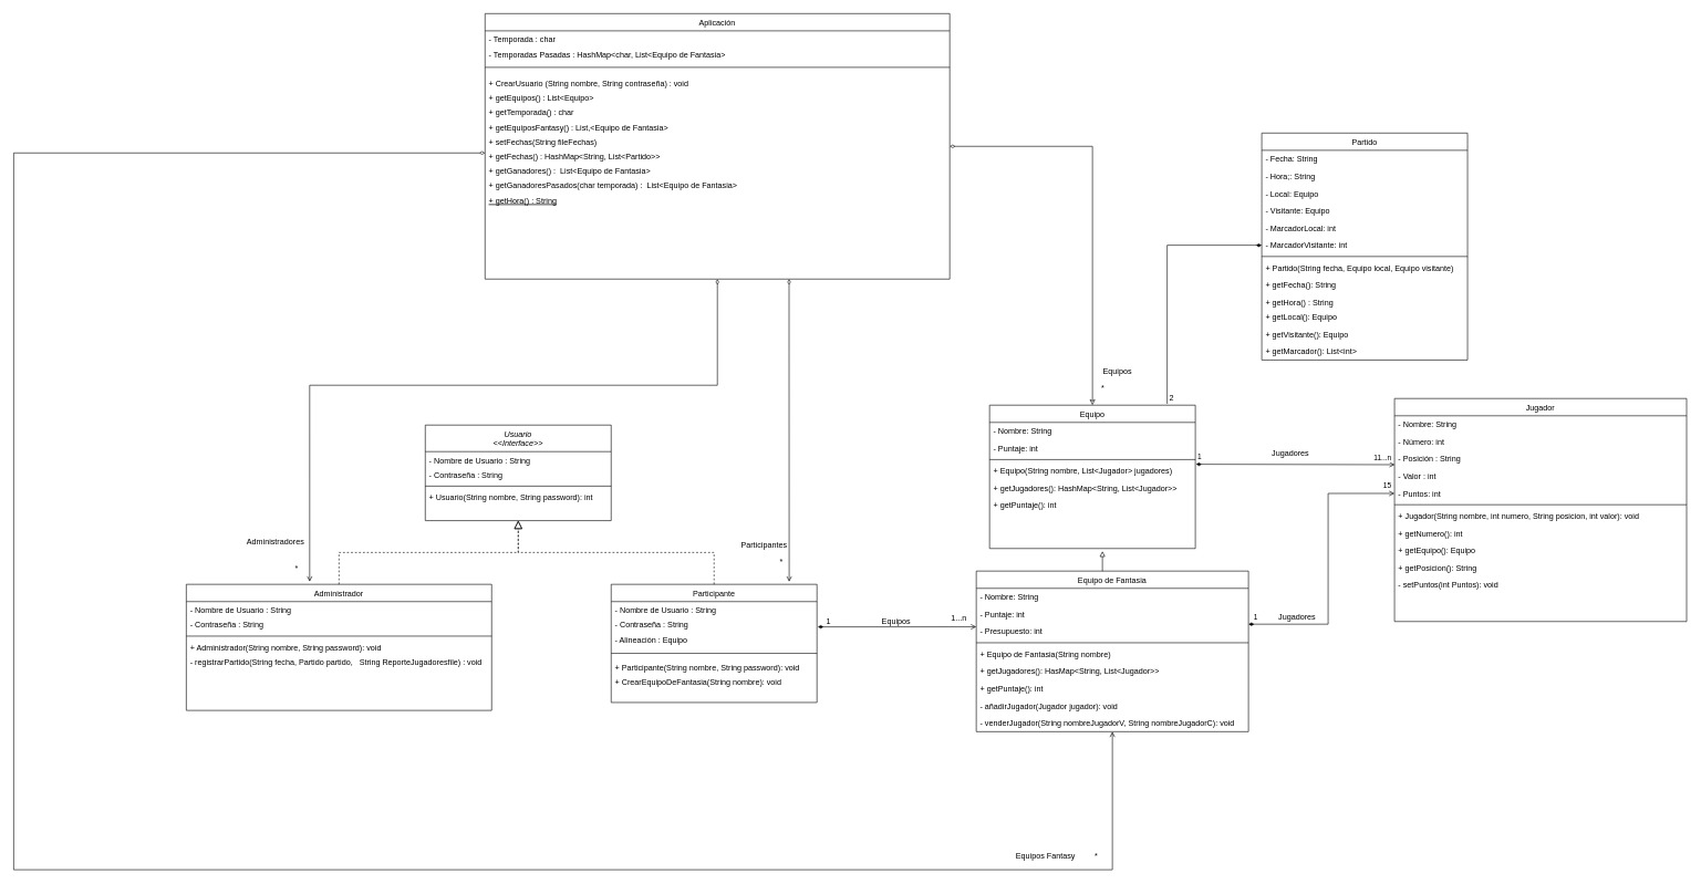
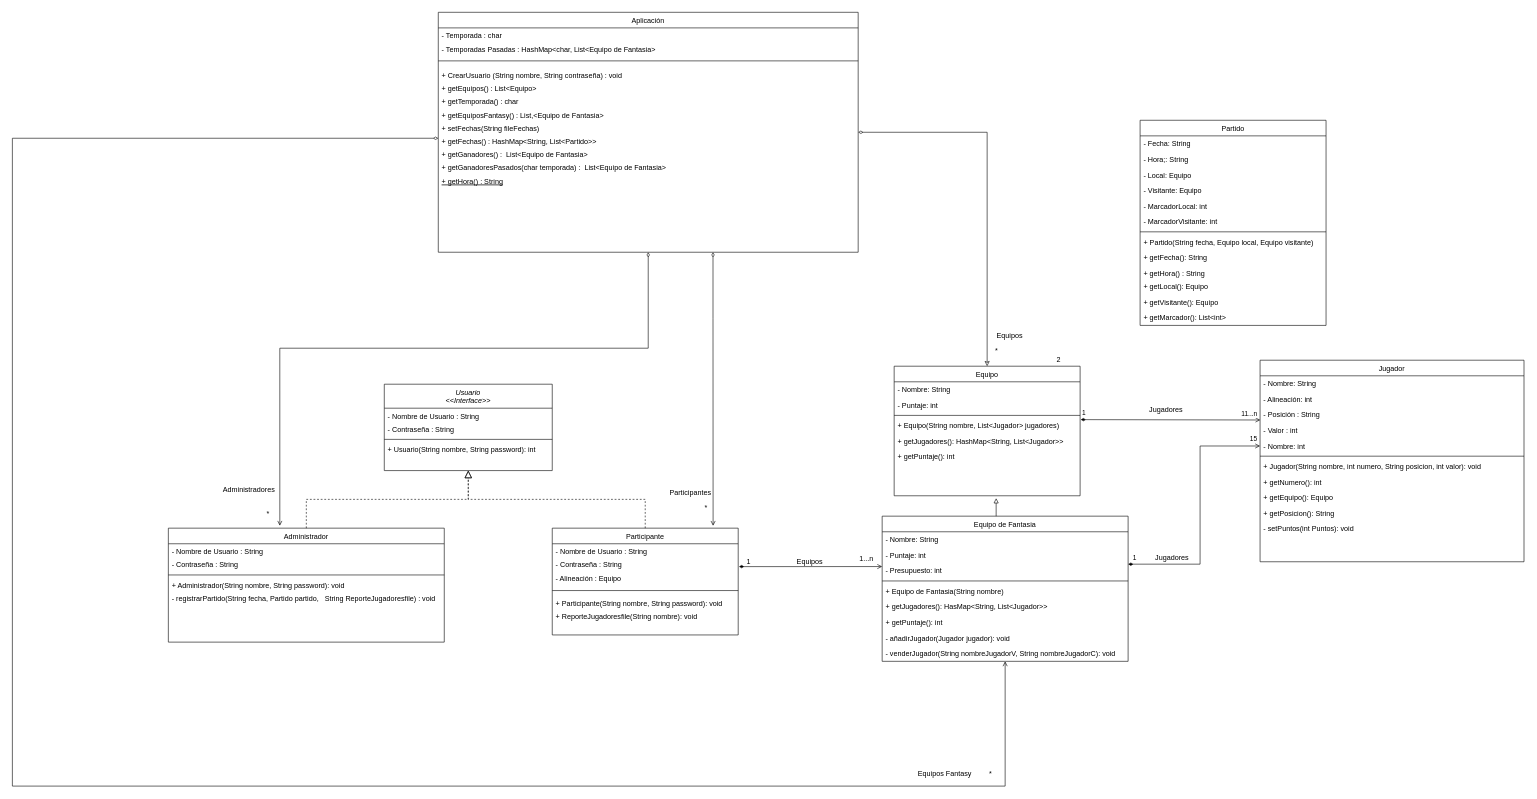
- <mxCell id="106" value="" style="endArrow=none;html=1;rounded=0;exitX=0;exitY=0.5;exitDx=0;exitDy=0;entryX=0.863;entryY=-0.009;entryDx=0;entryDy=0;edgeStyle=orthogonalEdgeStyle;endFill=0;entryPerimeter=0;startArrow=diamondThin;startFill=1;" edge="1" parent="1" source="98" target="39"><mxGeometry width="50" height="50" relative="1" as="geometry"><mxPoint x="1650" y="220" as="sourcePoint" /><mxPoint x="1865" y="610" as="targetPoint" /></mxGeometry></mxCell>
- <mxCell id="48" value="- Número: int" style="text;align=left;verticalAlign=top;spacingLeft=4;spacingRight=4;overflow=hidden;rotatable=0;points=[[0,0.5],[1,0.5]];portConstraint=eastwest;rounded=0;shadow=0;html=0;" vertex="1" parent="46"><mxGeometry y="52" width="440" height="26" as="geometry" /></mxCell>
+ <mxCell id="48" value="- Alineación: int" style="text;align=left;verticalAlign=top;spacingLeft=4;spacingRight=4;overflow=hidden;rotatable=0;points=[[0,0.5],[1,0.5]];portConstraint=eastwest;rounded=0;shadow=0;html=0;" vertex="1" parent="46"><mxGeometry y="52" width="440" height="26" as="geometry" /></mxCell>
- <mxCell id="51" value="- Puntos: int" style="text;align=left;verticalAlign=top;spacingLeft=4;spacingRight=4;overflow=hidden;rotatable=0;points=[[0,0.5],[1,0.5]];portConstraint=eastwest;rounded=0;shadow=0;html=0;" vertex="1" parent="46"><mxGeometry y="130" width="440" height="26" as="geometry" /></mxCell>
+ <mxCell id="51" value="- Nombre: int" style="text;align=left;verticalAlign=top;spacingLeft=4;spacingRight=4;overflow=hidden;rotatable=0;points=[[0,0.5],[1,0.5]];portConstraint=eastwest;rounded=0;shadow=0;html=0;" vertex="1" parent="46"><mxGeometry y="130" width="440" height="26" as="geometry" /></mxCell>
- <mxCell id="31" value="+ CrearEquipoDeFantasia(String nombre): void" style="text;align=left;verticalAlign=top;spacingLeft=4;spacingRight=4;overflow=hidden;rotatable=0;points=[[0,0.5],[1,0.5]];portConstraint=eastwest;" vertex="1" parent="25"><mxGeometry y="134" width="310" height="22" as="geometry" /></mxCell>
+ <mxCell id="31" value="+ ReporteJugadoresfile(String nombre): void" style="text;align=left;verticalAlign=top;spacingLeft=4;spacingRight=4;overflow=hidden;rotatable=0;points=[[0,0.5],[1,0.5]];portConstraint=eastwest;" vertex="1" parent="25"><mxGeometry y="134" width="310" height="22" as="geometry" /></mxCell>
